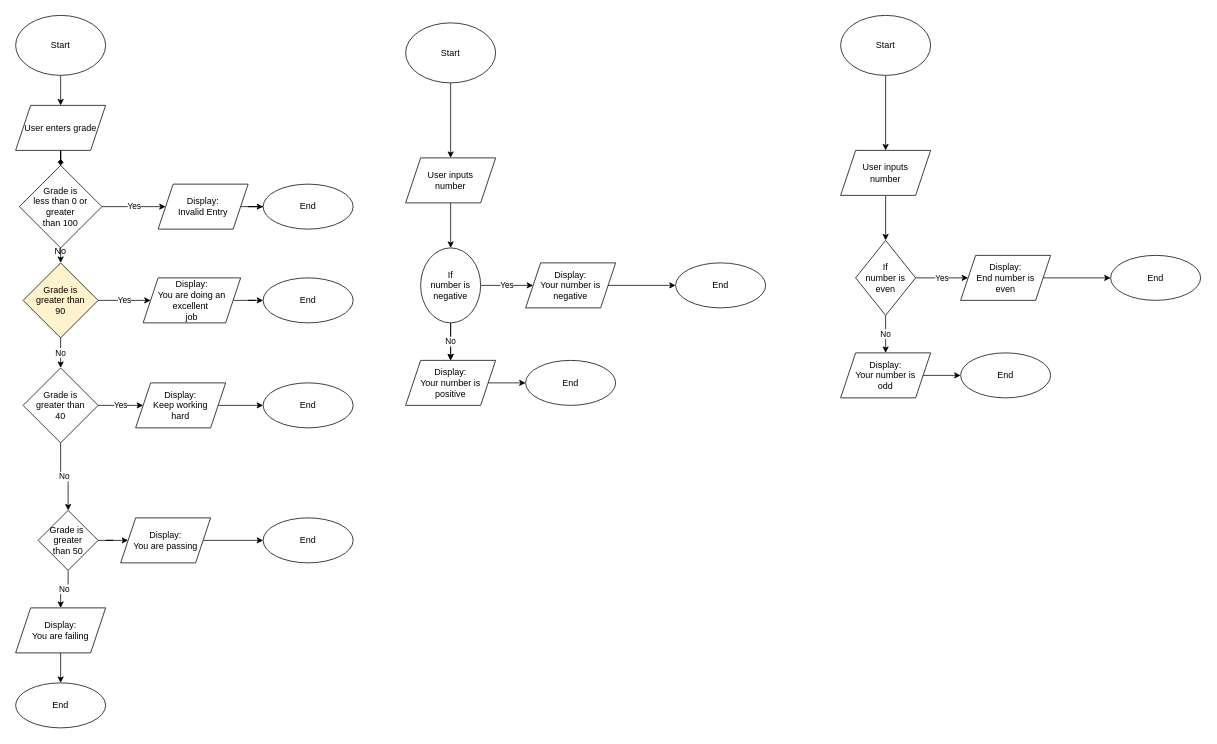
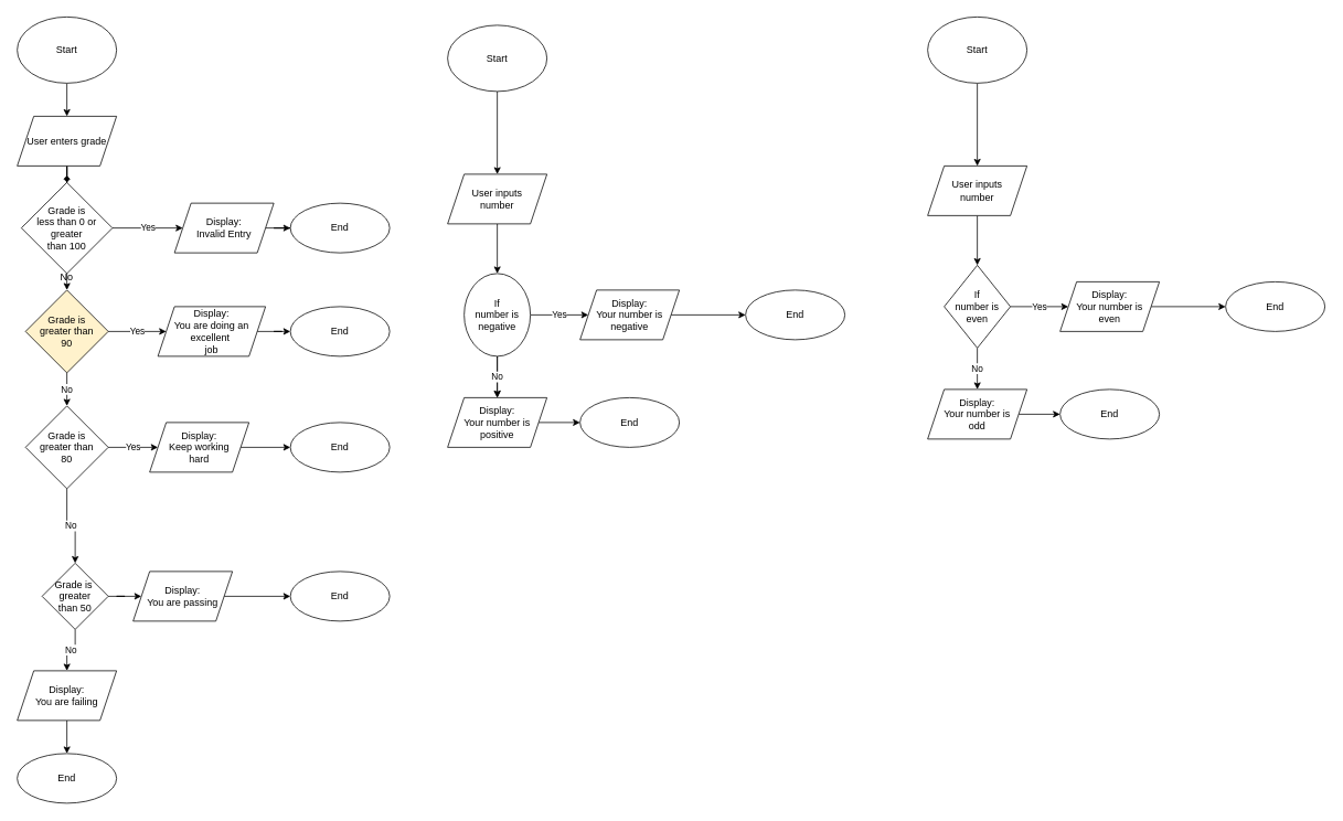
- <mxCell id="56" value="Display:&lt;br&gt;End number is &lt;br&gt;even" style="shape=parallelogram;perimeter=parallelogramPerimeter;whiteSpace=wrap;html=1;fixedSize=1;" vertex="1" parent="1"><mxGeometry x="1280" y="340" width="120" height="60" as="geometry" /></mxCell>
+ <mxCell id="56" value="Display:&lt;br&gt;Your number is &lt;br&gt;even" style="shape=parallelogram;perimeter=parallelogramPerimeter;whiteSpace=wrap;html=1;fixedSize=1;" vertex="1" parent="1"><mxGeometry x="1280" y="340" width="120" height="60" as="geometry" /></mxCell>
- <mxCell id="15" value="Grade is&lt;br&gt;&amp;nbsp;greater than&amp;nbsp;&lt;br&gt;40" style="rhombus;whiteSpace=wrap;html=1;" parent="1" vertex="1"><mxGeometry x="30" y="490" width="100" height="100" as="geometry" /></mxCell>
+ <mxCell id="15" value="Grade is&lt;br&gt;&amp;nbsp;greater than&amp;nbsp;&lt;br&gt;80" style="rhombus;whiteSpace=wrap;html=1;" parent="1" vertex="1"><mxGeometry x="30" y="490" width="100" height="100" as="geometry" /></mxCell>
